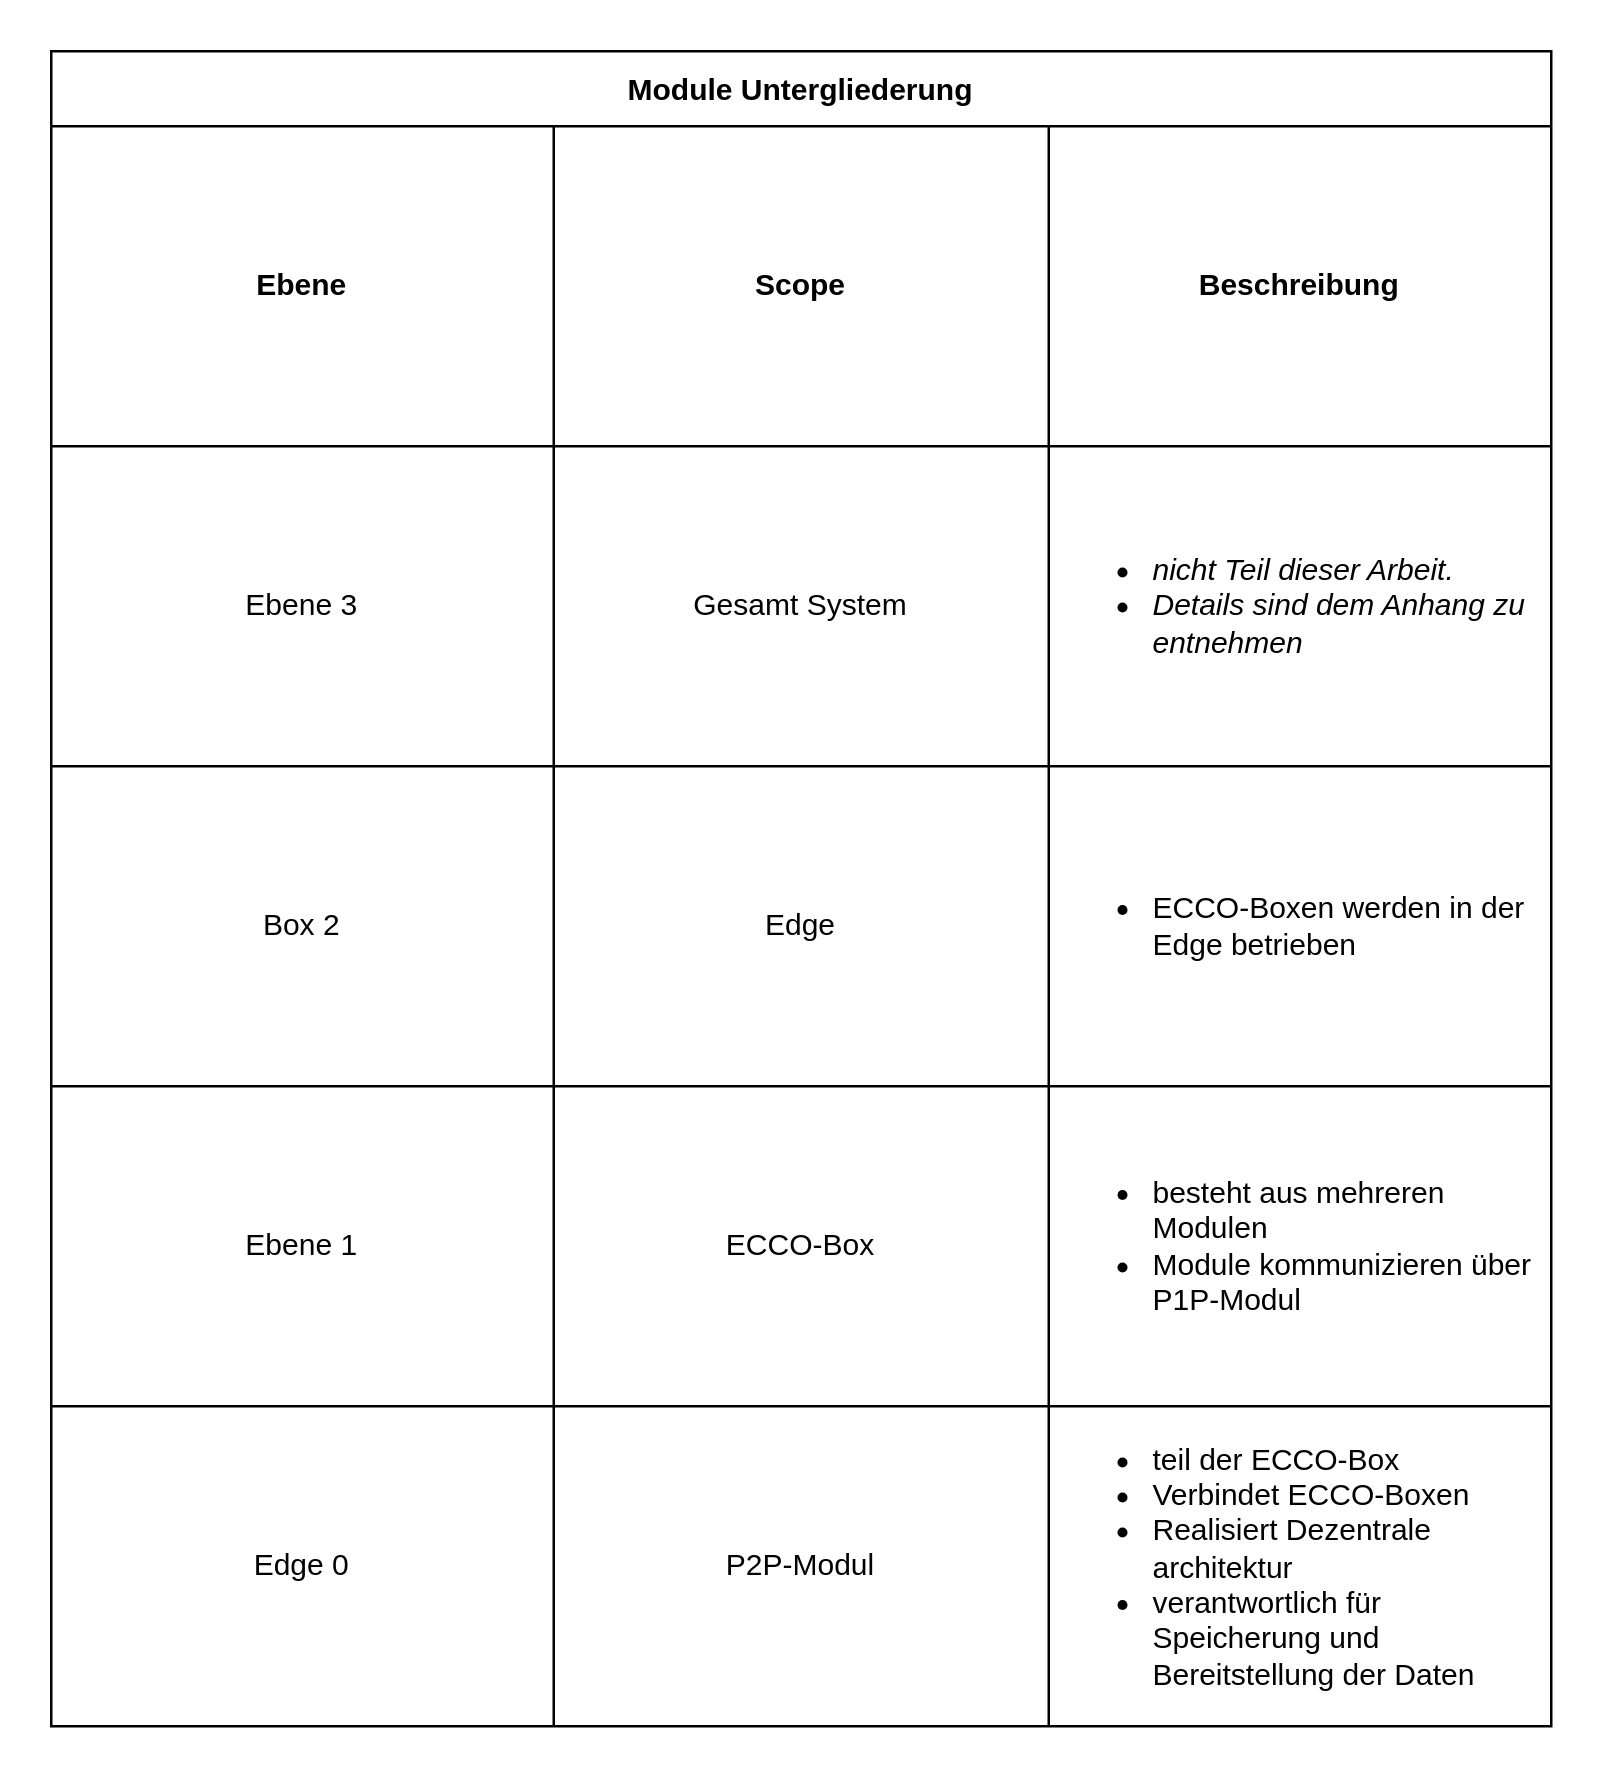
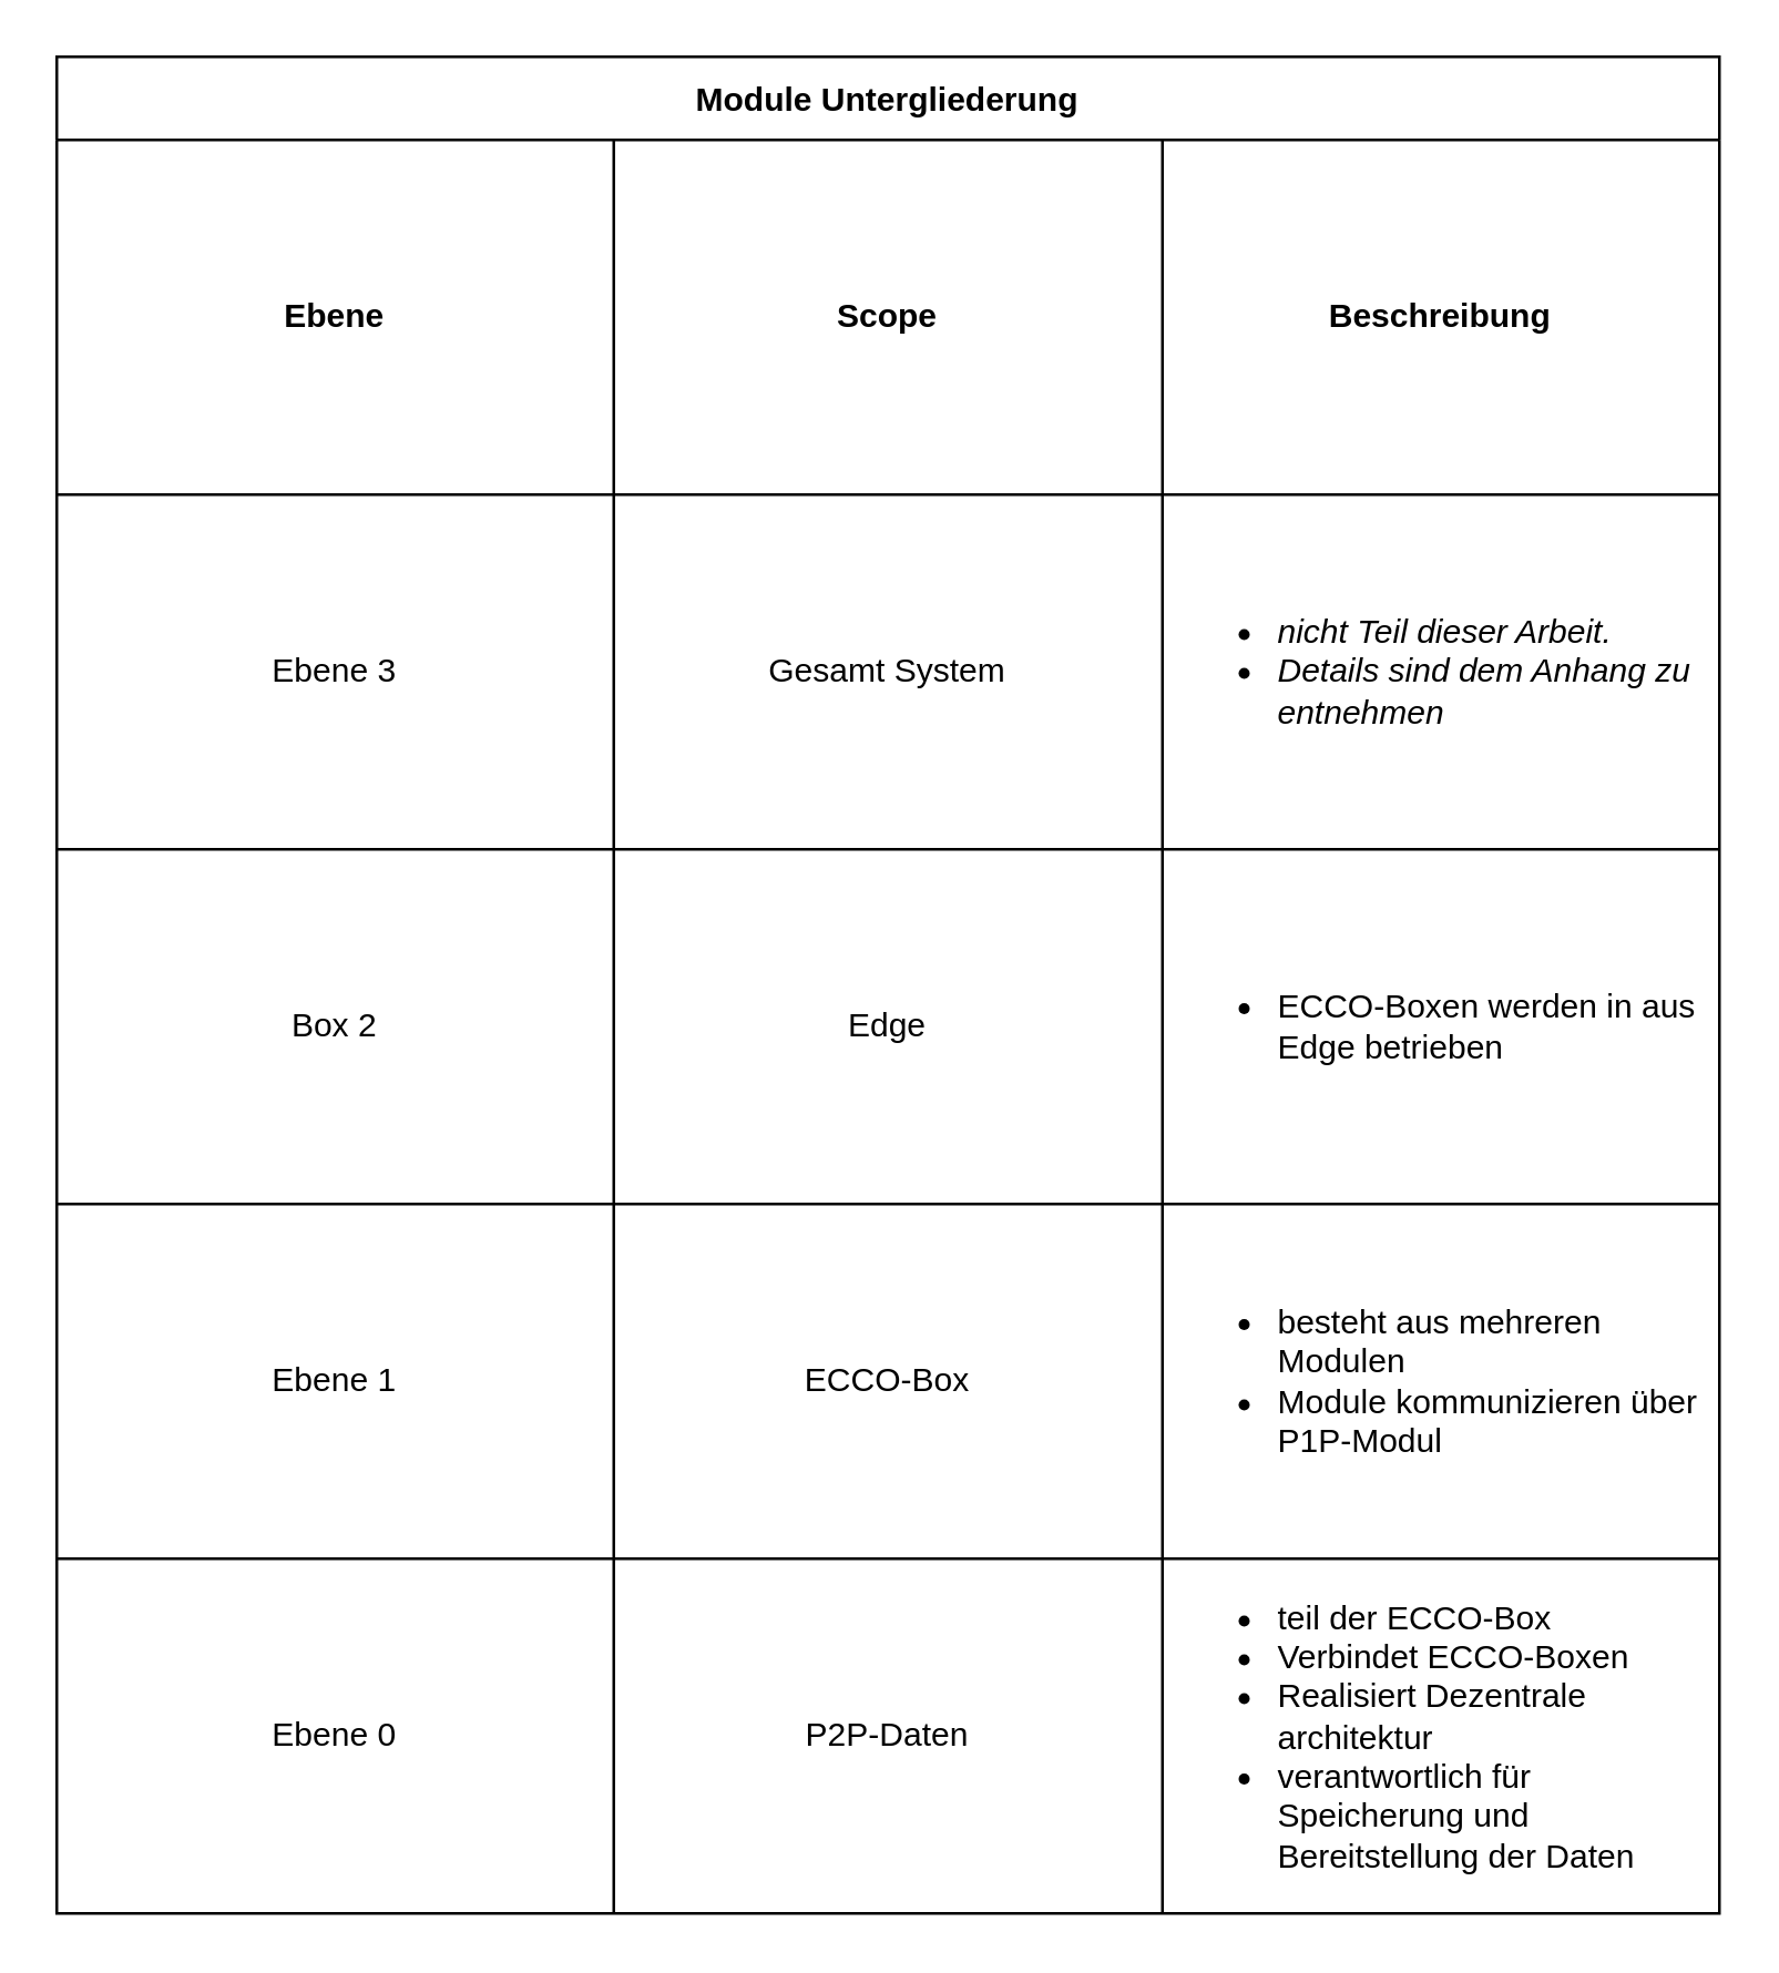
- <mxCell id="14" value="&lt;div align=&quot;left&quot;&gt;&lt;ul&gt;&lt;li&gt;ECCO-Boxen werden in der Edge betrieben&lt;br&gt;&lt;/li&gt;&lt;/ul&gt;&lt;/div&gt;" style="shape=partialRectangle;html=1;whiteSpace=wrap;connectable=0;fillColor=none;top=0;left=0;bottom=0;right=0;overflow=hidden;align=left;" vertex="1" parent="11"><mxGeometry x="399" width="201" height="128" as="geometry"><mxRectangle width="201" height="128" as="alternateBounds" /></mxGeometry></mxCell>
+ <mxCell id="14" value="&lt;div align=&quot;left&quot;&gt;&lt;ul&gt;&lt;li&gt;ECCO-Boxen werden in aus Edge betrieben&lt;br&gt;&lt;/li&gt;&lt;/ul&gt;&lt;/div&gt;" style="shape=partialRectangle;html=1;whiteSpace=wrap;connectable=0;fillColor=none;top=0;left=0;bottom=0;right=0;overflow=hidden;align=left;" vertex="1" parent="11"><mxGeometry x="399" width="201" height="128" as="geometry"><mxRectangle width="201" height="128" as="alternateBounds" /></mxGeometry></mxCell>
- <mxCell id="20" value="Edge 0" style="shape=partialRectangle;html=1;whiteSpace=wrap;connectable=0;fillColor=none;top=0;left=0;bottom=0;right=0;overflow=hidden;" vertex="1" parent="19"><mxGeometry width="201" height="128" as="geometry"><mxRectangle width="201" height="128" as="alternateBounds" /></mxGeometry></mxCell>
+ <mxCell id="20" value="Ebene 0" style="shape=partialRectangle;html=1;whiteSpace=wrap;connectable=0;fillColor=none;top=0;left=0;bottom=0;right=0;overflow=hidden;" vertex="1" parent="19"><mxGeometry width="201" height="128" as="geometry"><mxRectangle width="201" height="128" as="alternateBounds" /></mxGeometry></mxCell>
- <mxCell id="21" value="P2P-Modul" style="shape=partialRectangle;html=1;whiteSpace=wrap;connectable=0;fillColor=none;top=0;left=0;bottom=0;right=0;overflow=hidden;" vertex="1" parent="19"><mxGeometry x="201" width="198" height="128" as="geometry"><mxRectangle width="198" height="128" as="alternateBounds" /></mxGeometry></mxCell>
+ <mxCell id="21" value="P2P-Daten" style="shape=partialRectangle;html=1;whiteSpace=wrap;connectable=0;fillColor=none;top=0;left=0;bottom=0;right=0;overflow=hidden;" vertex="1" parent="19"><mxGeometry x="201" width="198" height="128" as="geometry"><mxRectangle width="198" height="128" as="alternateBounds" /></mxGeometry></mxCell>
